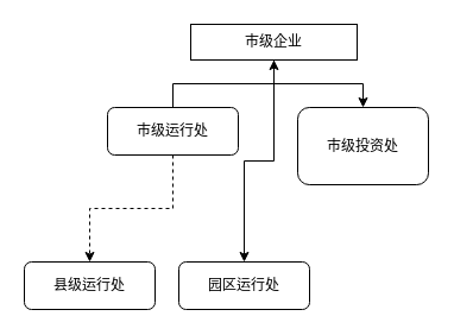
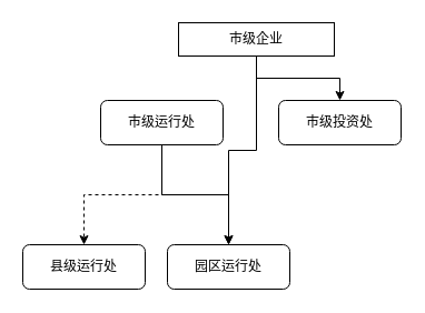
- <mxCell id="6" style="edgeStyle=orthogonalEdgeStyle;rounded=0;orthogonalLoop=1;jettySize=auto;html=1;" edge="1" parent="1" source="7" target="4"><mxGeometry relative="1" as="geometry" /></mxCell>
+ <mxCell id="6" style="edgeStyle=orthogonalEdgeStyle;rounded=0;orthogonalLoop=1;jettySize=auto;html=1;entryX=0.5;entryY=0;entryDx=0;entryDy=0;" edge="1" parent="1" source="7" target="10"><mxGeometry relative="1" as="geometry" /></mxCell>
- <mxCell id="8" value="市级投资处" style="rounded=1;whiteSpace=wrap;html=1;" vertex="1" parent="1"><mxGeometry x="250" y="90" width="110" height="65" as="geometry" /></mxCell>
+ <mxCell id="8" value="市级投资处" style="rounded=1;whiteSpace=wrap;html=1;" vertex="1" parent="1"><mxGeometry x="250" y="90" width="110" height="40" as="geometry" /></mxCell>
